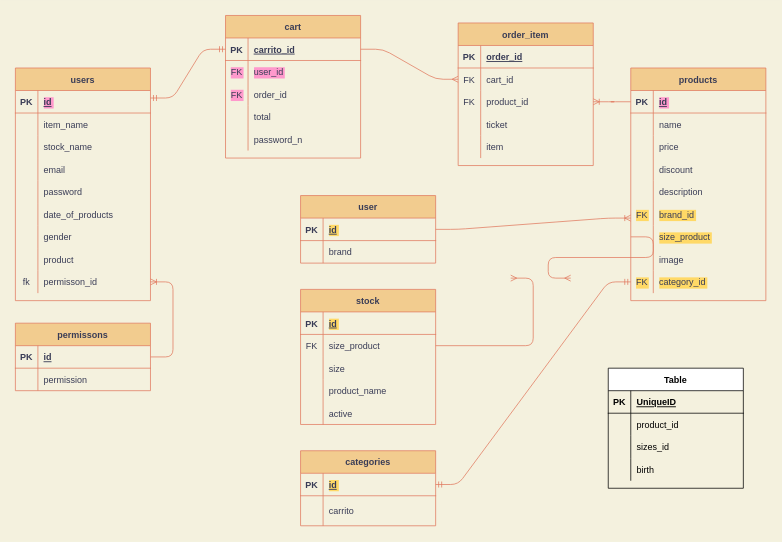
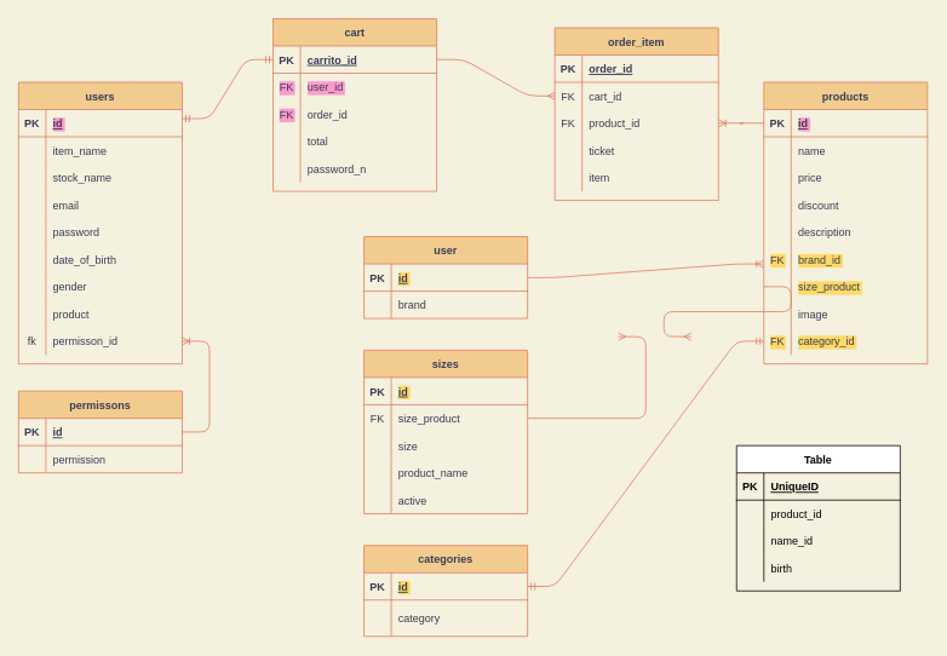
- <mxCell id="48" value="date_of_products" style="shape=partialRectangle;connectable=0;fillColor=none;top=0;left=0;bottom=0;right=0;align=left;spacingLeft=6;overflow=hidden;rounded=0;sketch=0;fontColor=#393C56;strokeColor=#E07A5F;" parent="46" vertex="1"><mxGeometry x="30" width="150" height="30" as="geometry"><mxRectangle width="150" height="30" as="alternateBounds" /></mxGeometry></mxCell>
+ <mxCell id="48" value="date_of_birth" style="shape=partialRectangle;connectable=0;fillColor=none;top=0;left=0;bottom=0;right=0;align=left;spacingLeft=6;overflow=hidden;rounded=0;sketch=0;fontColor=#393C56;strokeColor=#E07A5F;" parent="46" vertex="1"><mxGeometry x="30" width="150" height="30" as="geometry"><mxRectangle width="150" height="30" as="alternateBounds" /></mxGeometry></mxCell>
- <mxCell id="65" value="stock" style="shape=table;startSize=30;container=1;collapsible=1;childLayout=tableLayout;fixedRows=1;rowLines=0;fontStyle=1;align=center;resizeLast=1;rounded=0;sketch=0;fontColor=#393C56;strokeColor=#E07A5F;fillColor=#F2CC8F;" parent="1" vertex="1"><mxGeometry x="400" y="385" width="180" height="180" as="geometry" /></mxCell>
+ <mxCell id="65" value="sizes" style="shape=table;startSize=30;container=1;collapsible=1;childLayout=tableLayout;fixedRows=1;rowLines=0;fontStyle=1;align=center;resizeLast=1;rounded=0;sketch=0;fontColor=#393C56;strokeColor=#E07A5F;fillColor=#F2CC8F;" parent="1" vertex="1"><mxGeometry x="400" y="385" width="180" height="180" as="geometry" /></mxCell>
- <mxCell id="144" value="sizes_id" style="shape=partialRectangle;connectable=0;fillColor=none;top=0;left=0;bottom=0;right=0;align=left;spacingLeft=6;overflow=hidden;" vertex="1" parent="142"><mxGeometry x="30" width="150" height="30" as="geometry"><mxRectangle width="150" height="30" as="alternateBounds" /></mxGeometry></mxCell>
+ <mxCell id="144" value="name_id" style="shape=partialRectangle;connectable=0;fillColor=none;top=0;left=0;bottom=0;right=0;align=left;spacingLeft=6;overflow=hidden;" vertex="1" parent="142"><mxGeometry x="30" width="150" height="30" as="geometry"><mxRectangle width="150" height="30" as="alternateBounds" /></mxGeometry></mxCell>
- <mxCell id="104" value="carrito" style="shape=partialRectangle;connectable=0;fillColor=none;top=0;left=0;bottom=0;right=0;align=left;spacingLeft=6;overflow=hidden;rounded=0;labelBackgroundColor=none;sketch=0;fontColor=#393C56;strokeColor=#E07A5F;" parent="102" vertex="1"><mxGeometry x="30" width="150" height="40" as="geometry"><mxRectangle width="150" height="40" as="alternateBounds" /></mxGeometry></mxCell>
+ <mxCell id="104" value="category" style="shape=partialRectangle;connectable=0;fillColor=none;top=0;left=0;bottom=0;right=0;align=left;spacingLeft=6;overflow=hidden;rounded=0;labelBackgroundColor=none;sketch=0;fontColor=#393C56;strokeColor=#E07A5F;" parent="102" vertex="1"><mxGeometry x="30" width="150" height="40" as="geometry"><mxRectangle width="150" height="40" as="alternateBounds" /></mxGeometry></mxCell>
